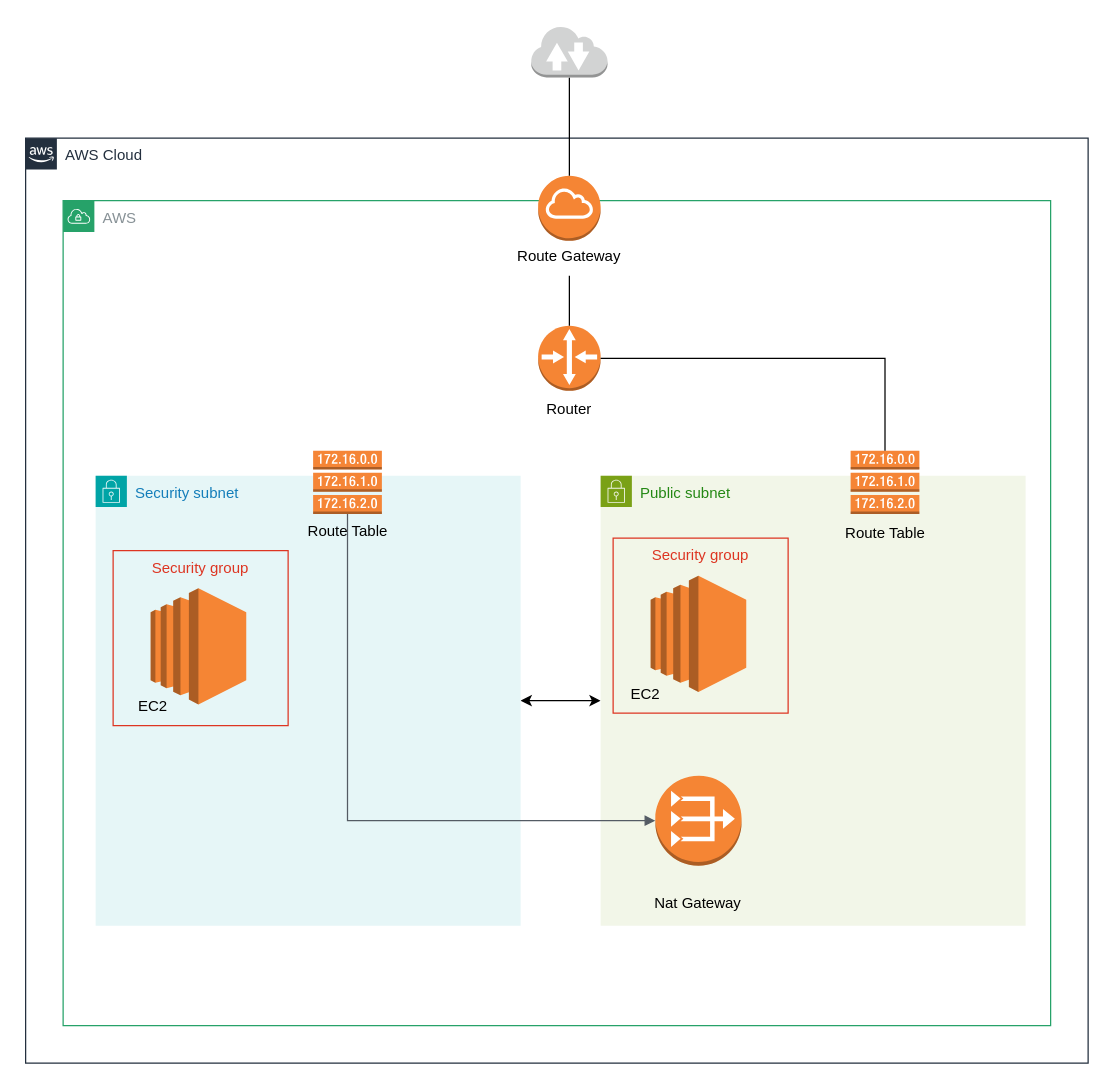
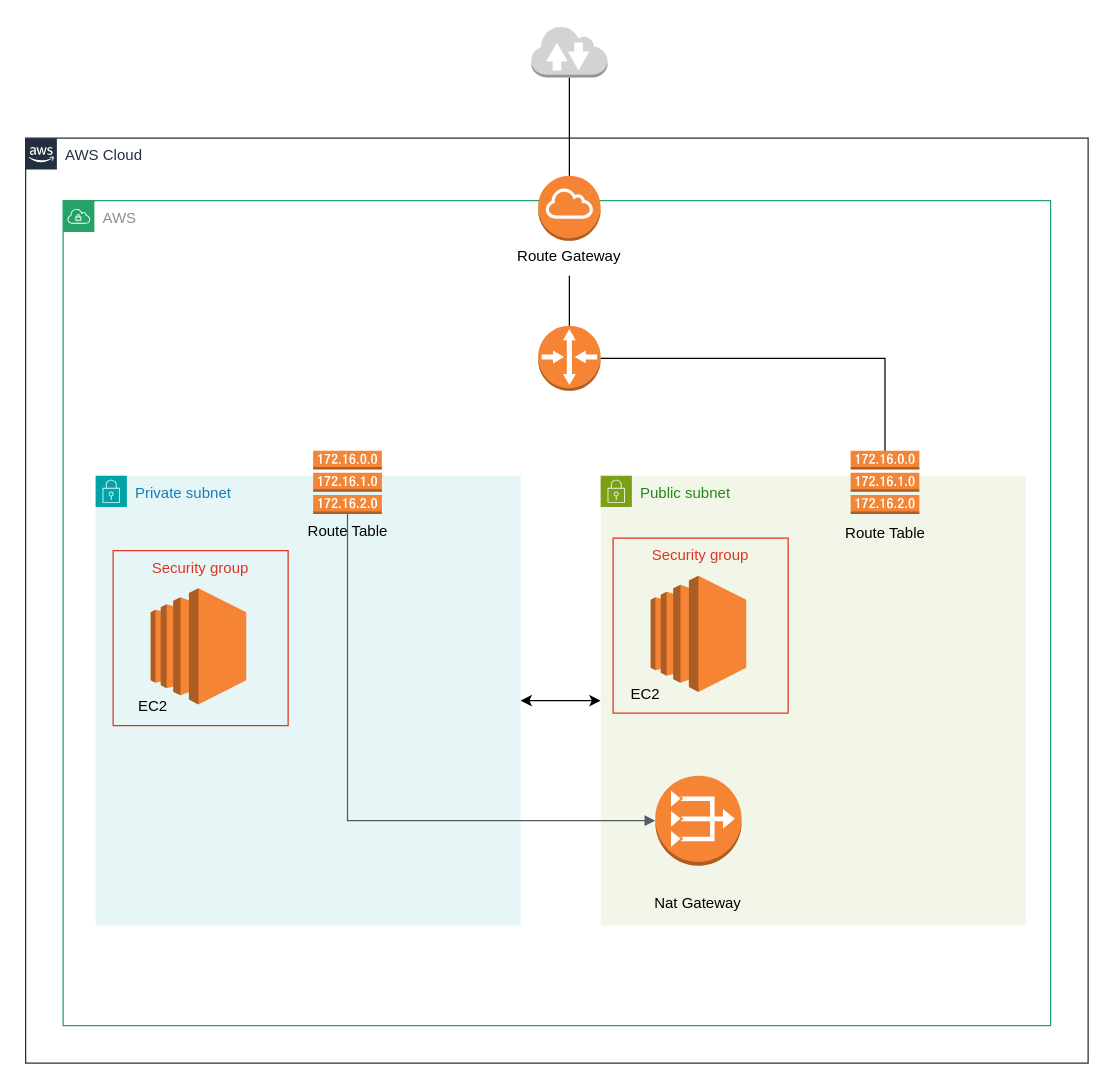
- <mxCell id="22" value="Router" style="text;html=1;align=center;verticalAlign=middle;whiteSpace=wrap;rounded=0;" vertex="1" parent="1"><mxGeometry x="409" y="312.17" width="92" height="30" as="geometry" /></mxCell>
- <mxCell id="7" value="Security subnet" style="points=[[0,0],[0.25,0],[0.5,0],[0.75,0],[1,0],[1,0.25],[1,0.5],[1,0.75],[1,1],[0.75,1],[0.5,1],[0.25,1],[0,1],[0,0.75],[0,0.5],[0,0.25]];outlineConnect=0;gradientColor=none;html=1;whiteSpace=wrap;fontSize=12;fontStyle=0;container=1;pointerEvents=0;collapsible=0;recursiveResize=0;shape=mxgraph.aws4.group;grIcon=mxgraph.aws4.group_security_group;grStroke=0;strokeColor=#00A4A6;fillColor=#E6F6F7;verticalAlign=top;align=left;spacingLeft=30;fontColor=#147EBA;dashed=0;" vertex="1" parent="1"><mxGeometry x="76" y="380" width="340" height="360" as="geometry" /></mxCell>
+ <mxCell id="7" value="Private subnet" style="points=[[0,0],[0.25,0],[0.5,0],[0.75,0],[1,0],[1,0.25],[1,0.5],[1,0.75],[1,1],[0.75,1],[0.5,1],[0.25,1],[0,1],[0,0.75],[0,0.5],[0,0.25]];outlineConnect=0;gradientColor=none;html=1;whiteSpace=wrap;fontSize=12;fontStyle=0;container=1;pointerEvents=0;collapsible=0;recursiveResize=0;shape=mxgraph.aws4.group;grIcon=mxgraph.aws4.group_security_group;grStroke=0;strokeColor=#00A4A6;fillColor=#E6F6F7;verticalAlign=top;align=left;spacingLeft=30;fontColor=#147EBA;dashed=0;" vertex="1" parent="1"><mxGeometry x="76" y="380" width="340" height="360" as="geometry" /></mxCell>
